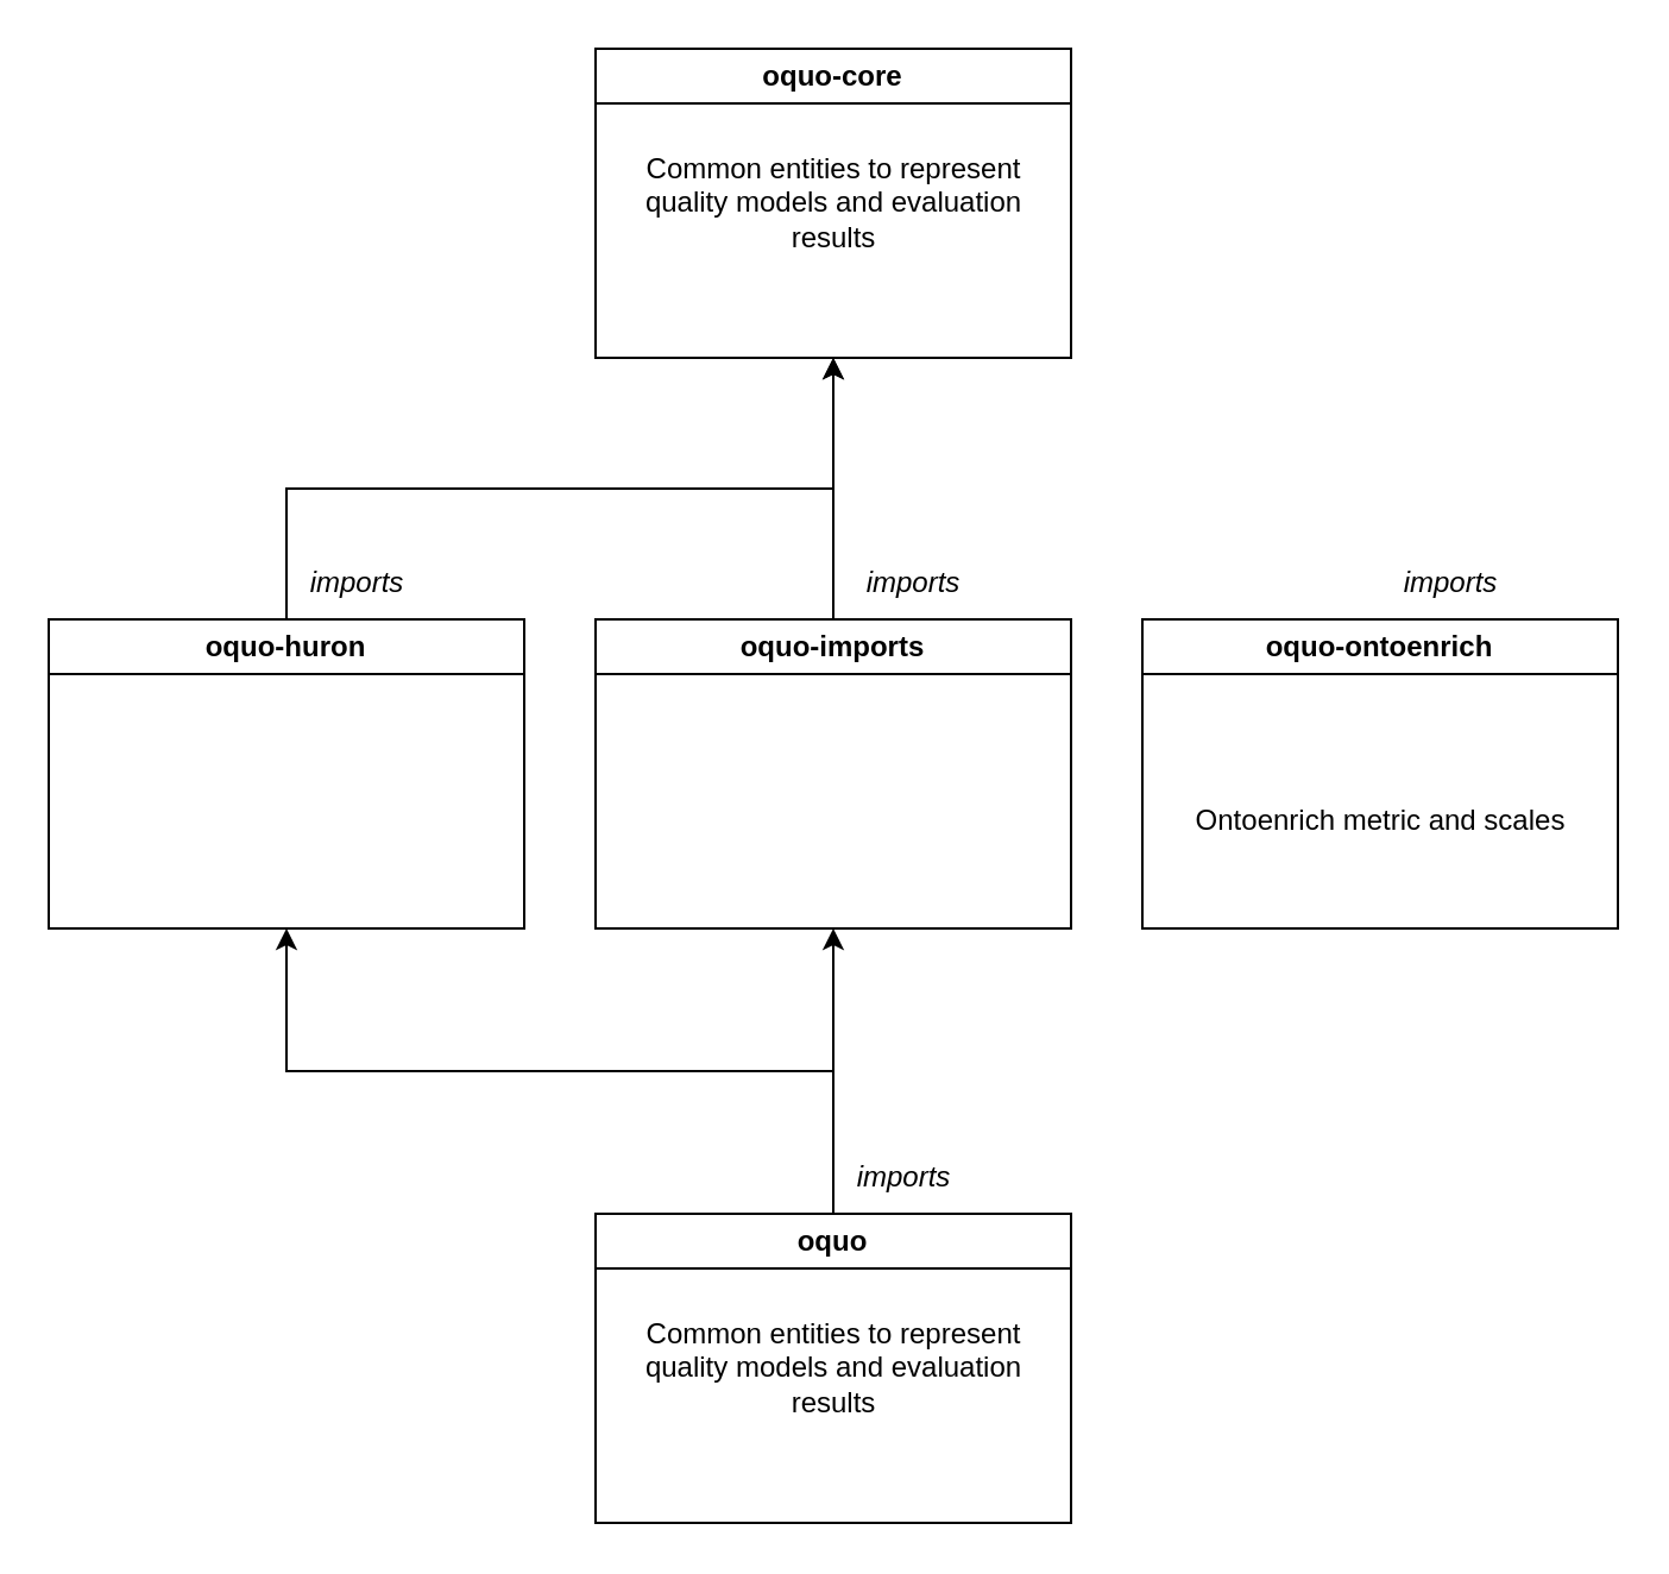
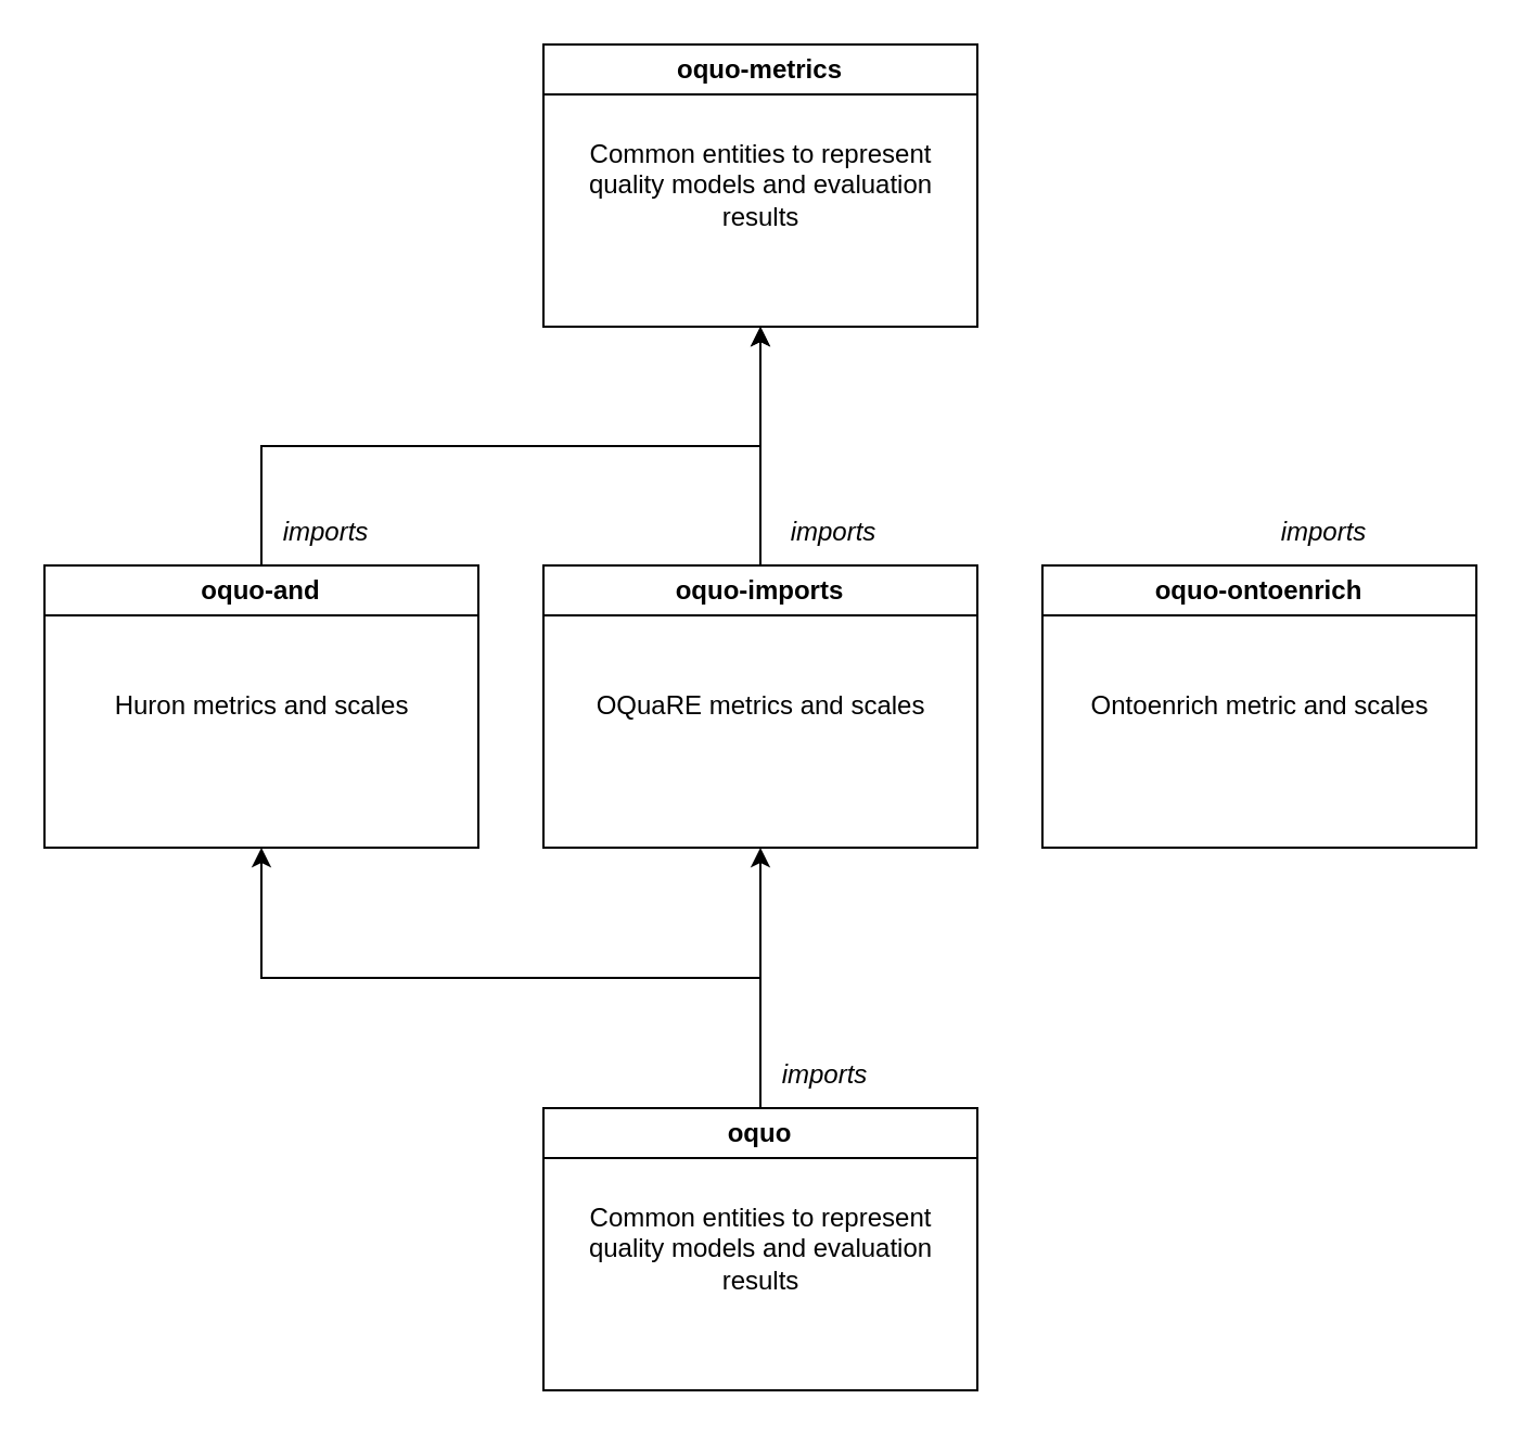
- <mxCell id="2" value="oquo-core" style="swimlane;whiteSpace=wrap;html=1;" vertex="1" parent="1"><mxGeometry x="250" y="20" width="200" height="130" as="geometry" /></mxCell>
+ <mxCell id="2" value="oquo-metrics" style="swimlane;whiteSpace=wrap;html=1;" vertex="1" parent="1"><mxGeometry x="250" y="20" width="200" height="130" as="geometry" /></mxCell>
- <mxCell id="5" value="oquo-huron" style="swimlane;whiteSpace=wrap;html=1;" vertex="1" parent="1"><mxGeometry x="20" y="260" width="200" height="130" as="geometry" /></mxCell>
+ <mxCell id="5" value="oquo-and" style="swimlane;whiteSpace=wrap;html=1;" vertex="1" parent="1"><mxGeometry x="20" y="260" width="200" height="130" as="geometry" /></mxCell>
+ <mxCell id="6" value="Huron metrics and scales" style="text;html=1;align=center;verticalAlign=middle;resizable=0;points=[];autosize=1;strokeColor=none;fillColor=none;" vertex="1" parent="5"><mxGeometry x="20" y="50" width="160" height="30" as="geometry" /></mxCell>
+ <mxCell id="9" value="OQuaRE metrics and scales" style="text;html=1;align=center;verticalAlign=middle;resizable=0;points=[];autosize=1;strokeColor=none;fillColor=none;" vertex="1" parent="8"><mxGeometry x="15" y="50" width="170" height="30" as="geometry" /></mxCell>
- <mxCell id="11" value="Ontoenrich metric and scales" style="text;html=1;align=center;verticalAlign=middle;resizable=0;points=[];autosize=1;strokeColor=none;fillColor=none;" vertex="1" parent="10"><mxGeometry x="10" y="70" width="180" height="30" as="geometry" /></mxCell>
+ <mxCell id="11" value="Ontoenrich metric and scales" style="text;html=1;align=center;verticalAlign=middle;resizable=0;points=[];autosize=1;strokeColor=none;fillColor=none;" vertex="1" parent="10"><mxGeometry x="10" y="50" width="180" height="30" as="geometry" /></mxCell>
